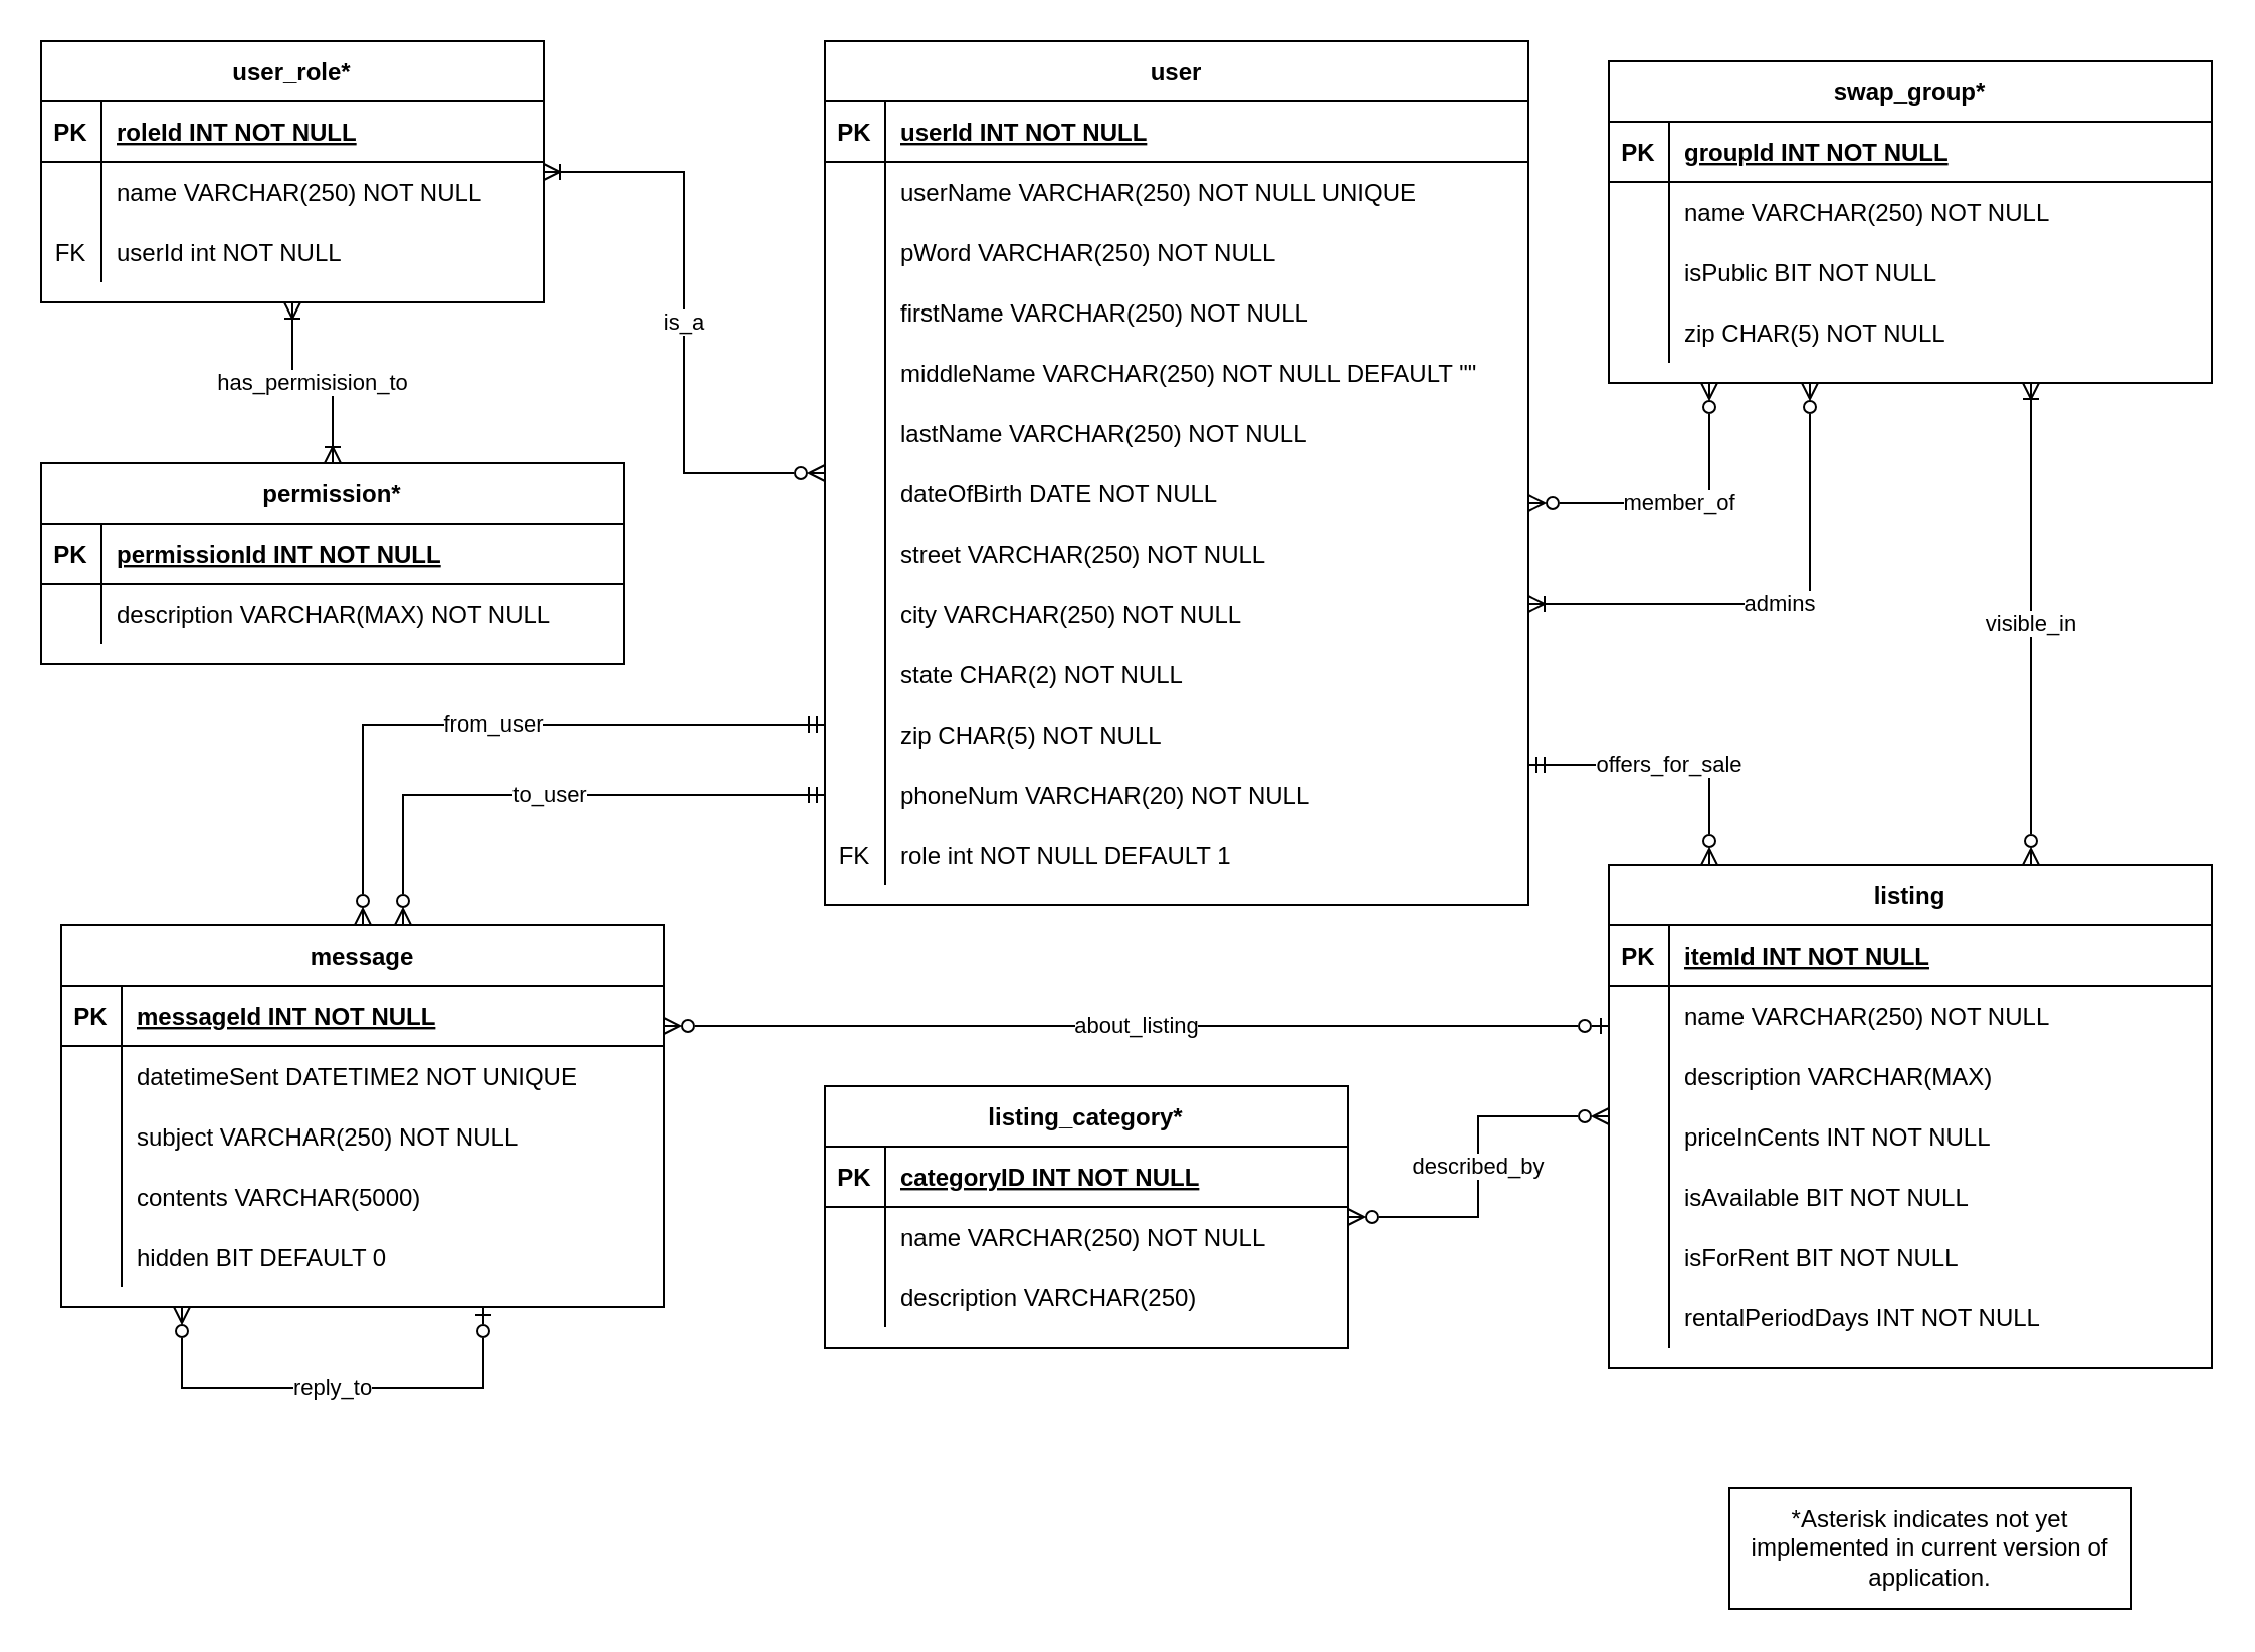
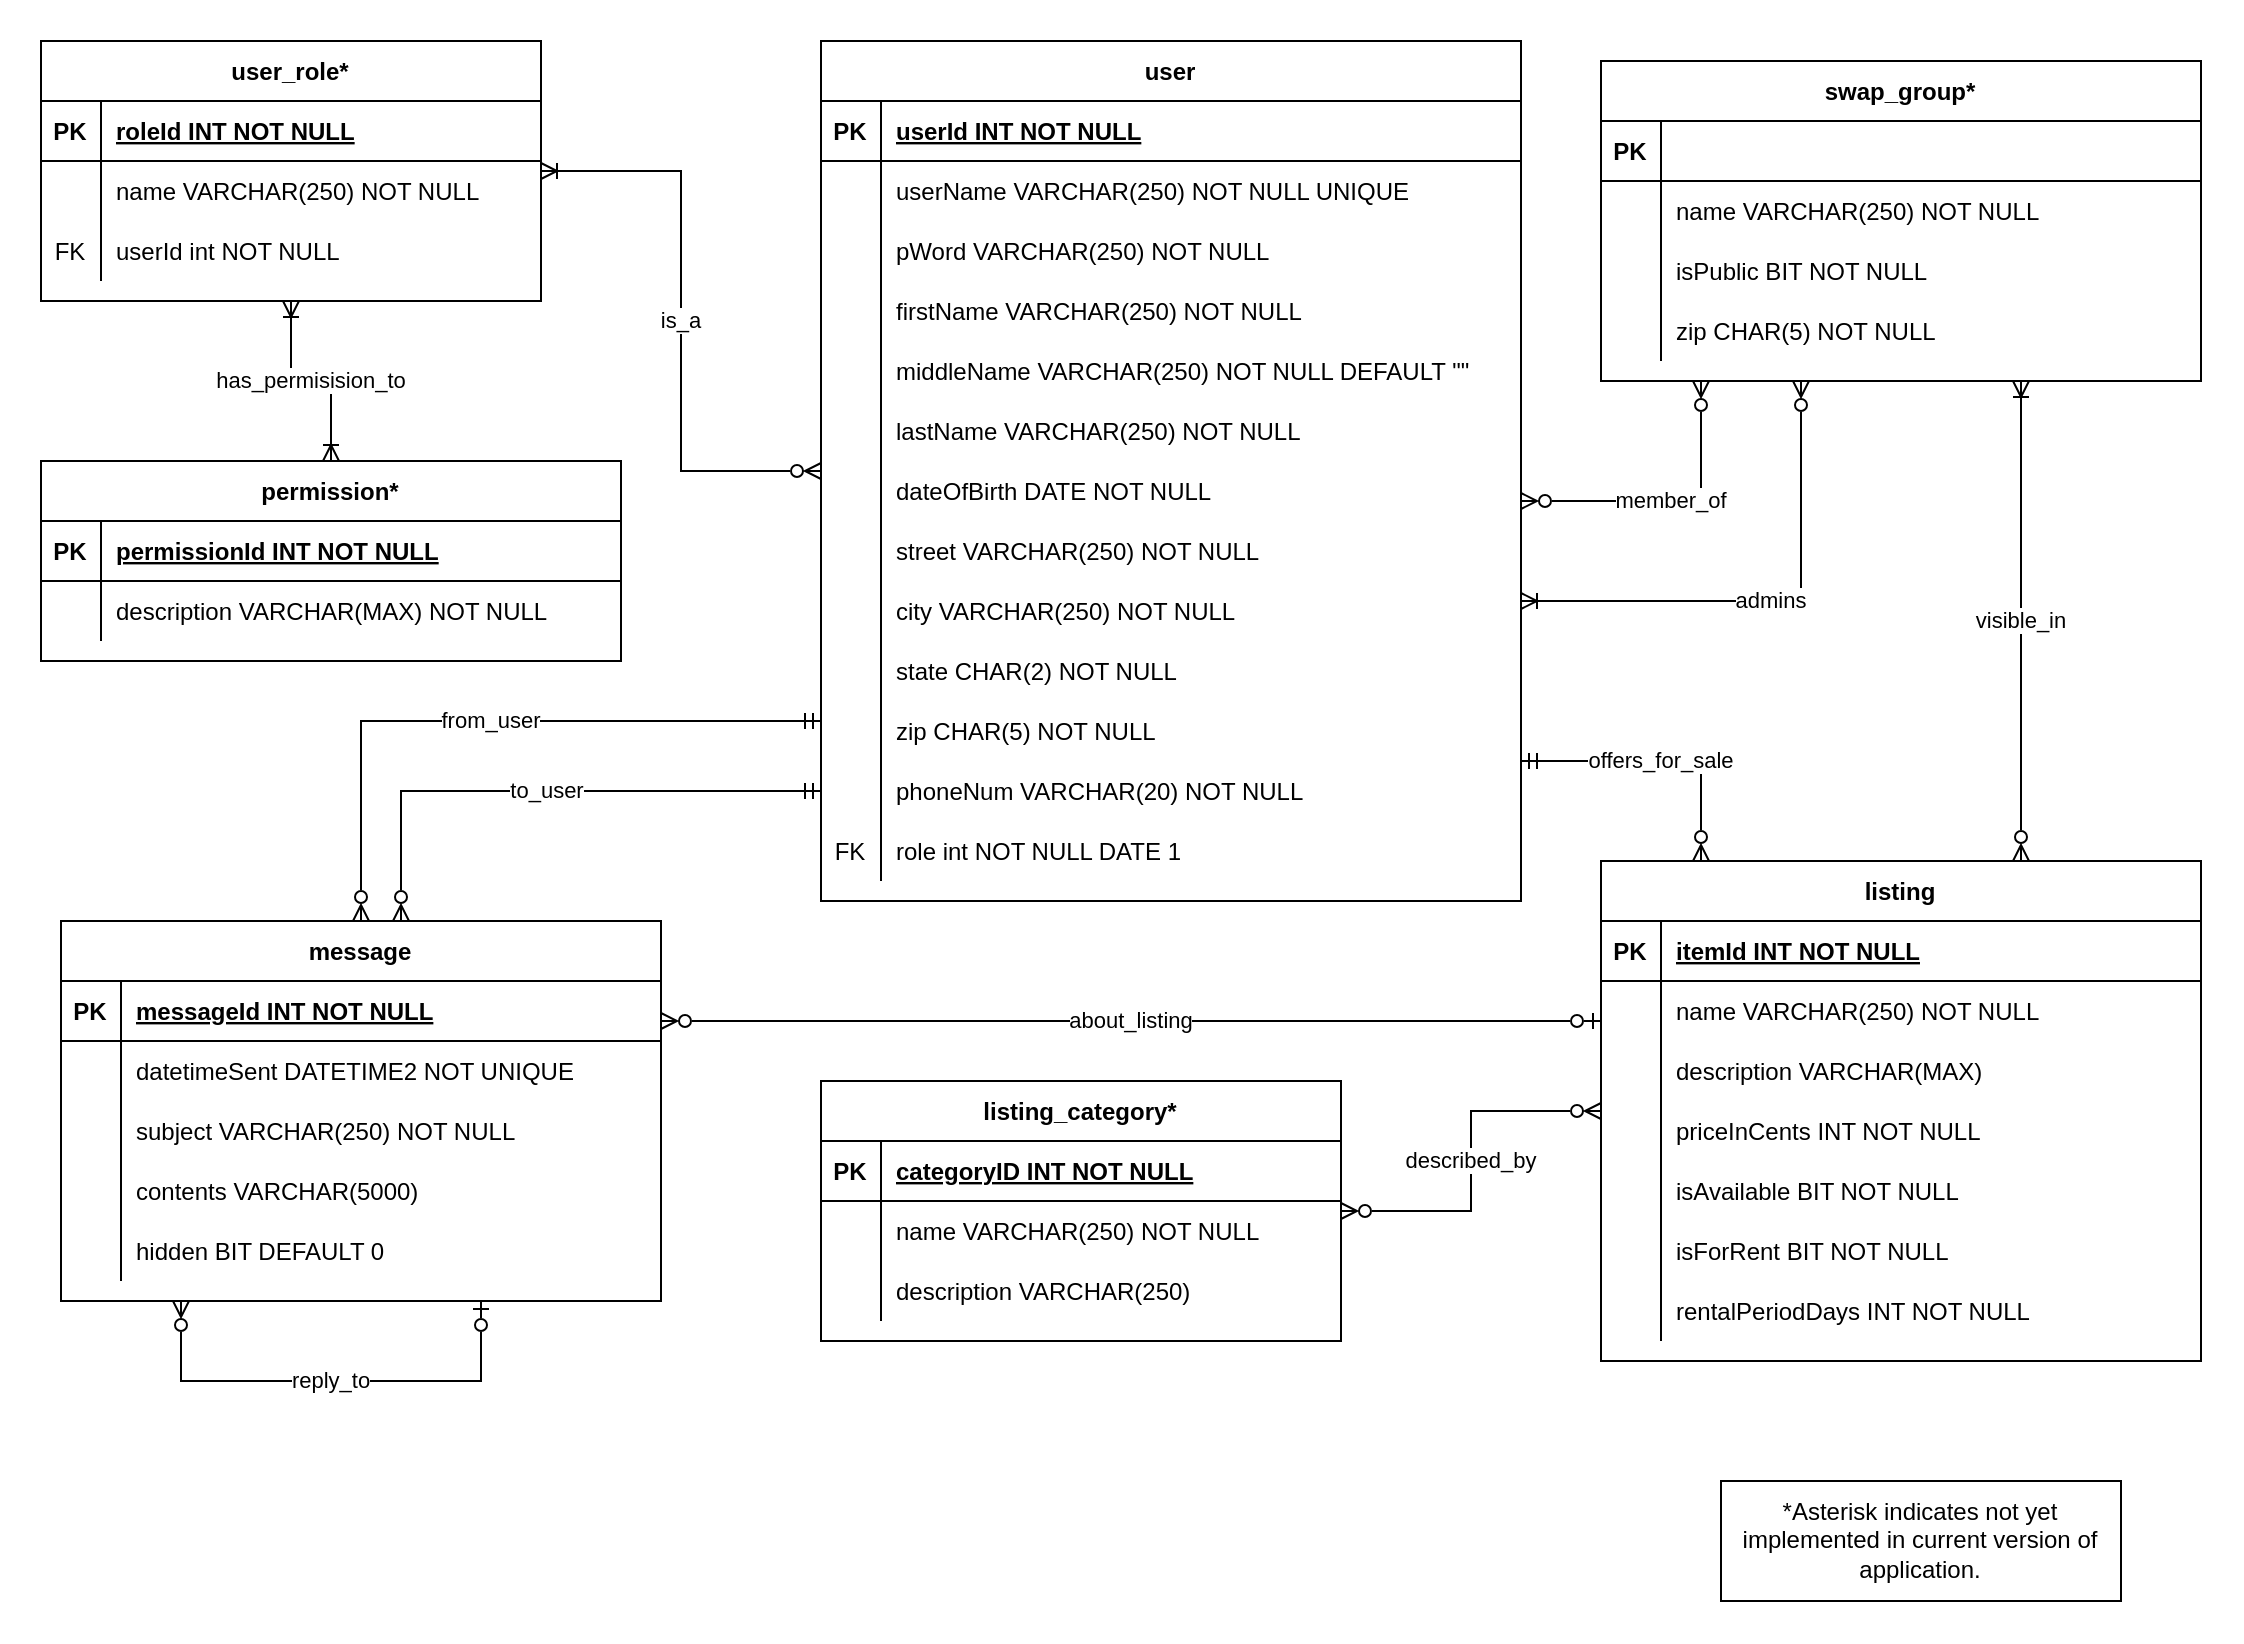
- <mxCell id="88" value="groupId INT NOT NULL " style="shape=partialRectangle;overflow=hidden;connectable=0;fillColor=none;top=0;left=0;bottom=0;right=0;align=left;spacingLeft=6;fontStyle=5;" parent="86" vertex="1"><mxGeometry x="30" width="270" height="30" as="geometry"><mxRectangle width="270" height="30" as="alternateBounds" /></mxGeometry></mxCell>
- <mxCell id="61" value="role int NOT NULL DEFAULT 1" style="shape=partialRectangle;overflow=hidden;connectable=0;fillColor=none;top=0;left=0;bottom=0;right=0;align=left;spacingLeft=6;" parent="59" vertex="1"><mxGeometry x="30" width="320" height="30" as="geometry"><mxRectangle width="320" height="30" as="alternateBounds" /></mxGeometry></mxCell>
+ <mxCell id="61" value="role int NOT NULL DATE 1" style="shape=partialRectangle;overflow=hidden;connectable=0;fillColor=none;top=0;left=0;bottom=0;right=0;align=left;spacingLeft=6;" parent="59" vertex="1"><mxGeometry x="30" width="320" height="30" as="geometry"><mxRectangle width="320" height="30" as="alternateBounds" /></mxGeometry></mxCell>
